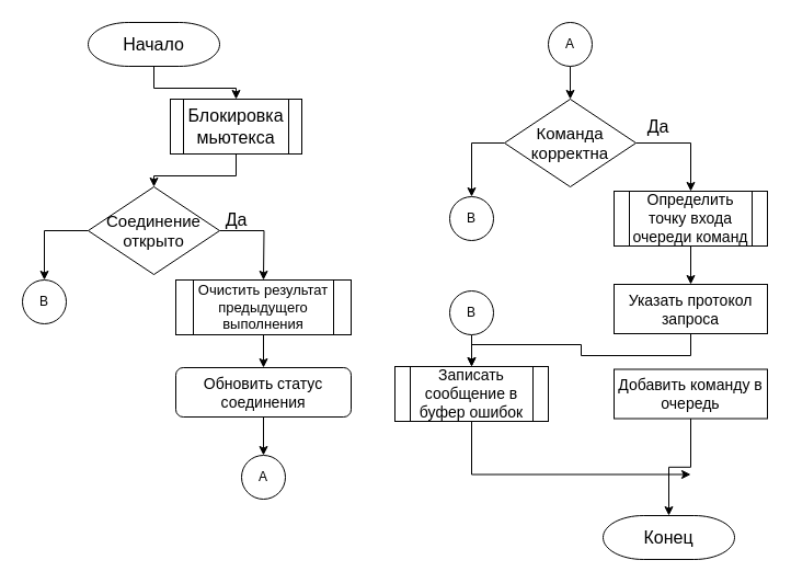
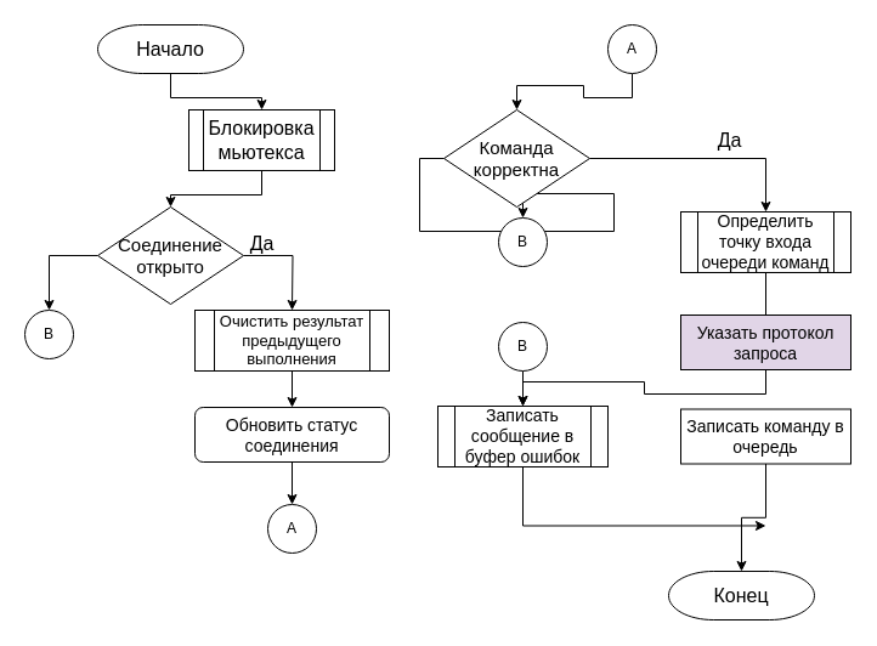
- <mxCell id="17" value="&lt;span style=&quot;font-size: 15px&quot;&gt;Команда корректна&lt;/span&gt;" style="strokeWidth=1;html=1;shape=mxgraph.flowchart.decision;whiteSpace=wrap;rounded=0;" parent="1" vertex="1"><mxGeometry x="460" y="90" width="120" height="80" as="geometry" /></mxCell>
+ <mxCell id="17" value="&lt;span style=&quot;font-size: 15px&quot;&gt;Команда корректна&lt;/span&gt;" style="strokeWidth=1;html=1;shape=mxgraph.flowchart.decision;whiteSpace=wrap;rounded=0;" parent="1" vertex="1"><mxGeometry x="365" y="90" width="120" height="80" as="geometry" /></mxCell>
- <mxCell id="19" style="edgeStyle=orthogonalEdgeStyle;rounded=0;orthogonalLoop=1;jettySize=auto;html=1;exitX=0.5;exitY=1;exitDx=0;exitDy=0;entryX=0.5;entryY=0;entryDx=0;entryDy=0;" parent="1" source="20" target="22" edge="1"><mxGeometry relative="1" as="geometry" /></mxCell>
+ <mxCell id="19" style="edgeStyle=orthogonalEdgeStyle;rounded=0;orthogonalLoop=1;jettySize=auto;html=1;exitX=0.5;exitY=1;exitDx=0;exitDy=0;entryX=0.5;entryY=0;entryDx=0;entryDy=0;endArrow=none;" parent="1" source="20" target="22" edge="1"><mxGeometry relative="1" as="geometry" /></mxCell>
- <mxCell id="22" value="&lt;font style=&quot;font-size: 14px&quot;&gt;Указать протокол запроса&lt;/font&gt;" style="rounded=0;whiteSpace=wrap;html=1;strokeWidth=1;" parent="1" vertex="1"><mxGeometry x="560" y="259" width="140" height="45" as="geometry" /></mxCell>
+ <mxCell id="22" value="&lt;font style=&quot;font-size: 14px&quot;&gt;Указать протокол запроса&lt;/font&gt;" style="rounded=0;whiteSpace=wrap;html=1;strokeWidth=1;fillColor=#e1d5e7;" parent="1" vertex="1"><mxGeometry x="560" y="259" width="140" height="45" as="geometry" /></mxCell>
- <mxCell id="24" value="&lt;font style=&quot;font-size: 14px&quot;&gt;Добавить команду в очередь&lt;/font&gt;" style="rounded=0;whiteSpace=wrap;html=1;strokeWidth=1;" parent="1" vertex="1"><mxGeometry x="560" y="336.5" width="140" height="45" as="geometry" /></mxCell>
+ <mxCell id="24" value="&lt;font style=&quot;font-size: 14px&quot;&gt;Записать команду в очередь&lt;/font&gt;" style="rounded=0;whiteSpace=wrap;html=1;strokeWidth=1;" parent="1" vertex="1"><mxGeometry x="560" y="336.5" width="140" height="45" as="geometry" /></mxCell>
